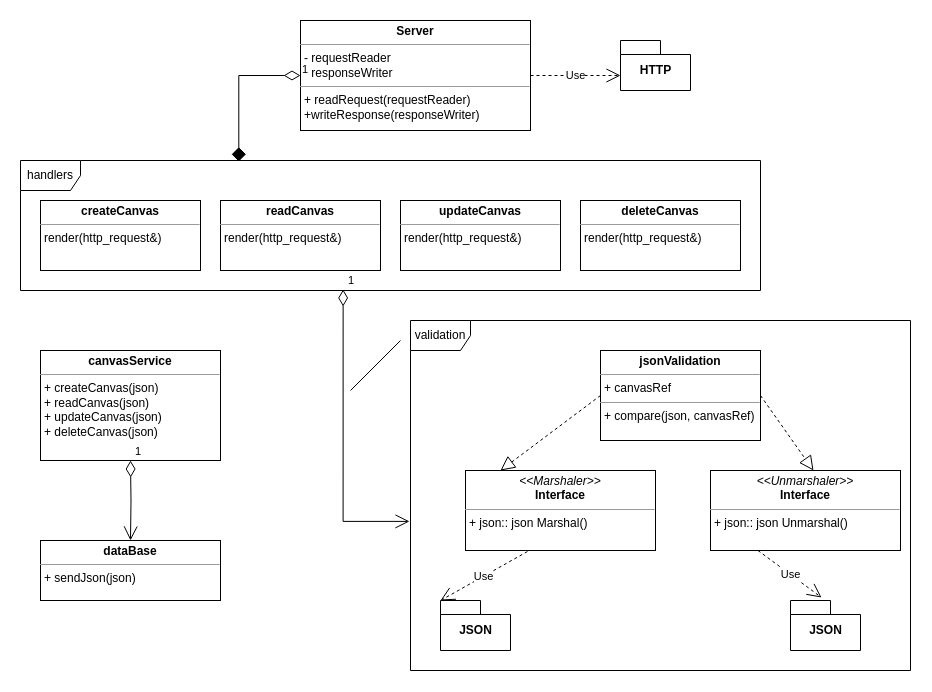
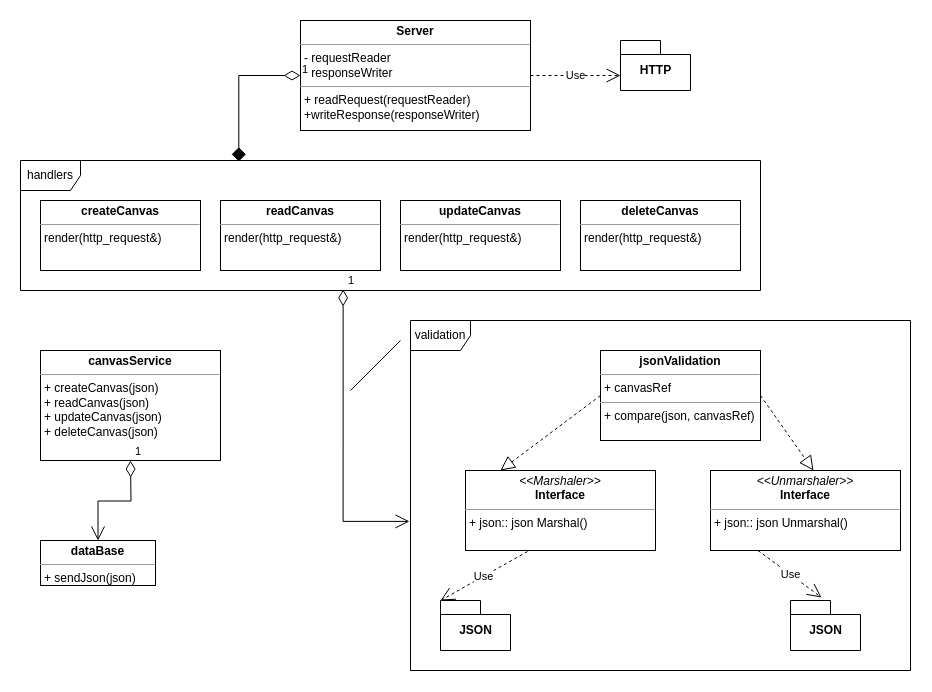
- <mxCell id="15" value="&lt;p style=&quot;margin: 0px ; margin-top: 4px ; text-align: center&quot;&gt;&lt;b&gt;dataBase&lt;/b&gt;&lt;/p&gt;&lt;hr size=&quot;1&quot;&gt;&lt;p style=&quot;margin: 0px ; margin-left: 4px&quot;&gt;+ sendJson(json)&lt;/p&gt;" style="verticalAlign=top;align=left;overflow=fill;fontSize=12;fontFamily=Helvetica;html=1;" parent="1" vertex="1"><mxGeometry x="40" y="540" width="180" height="60" as="geometry" /></mxCell>
+ <mxCell id="15" value="&lt;p style=&quot;margin: 0px ; margin-top: 4px ; text-align: center&quot;&gt;&lt;b&gt;dataBase&lt;/b&gt;&lt;/p&gt;&lt;hr size=&quot;1&quot;&gt;&lt;p style=&quot;margin: 0px ; margin-left: 4px&quot;&gt;+ sendJson(json)&lt;/p&gt;" style="verticalAlign=top;align=left;overflow=fill;fontSize=12;fontFamily=Helvetica;html=1;" parent="1" vertex="1"><mxGeometry x="40" y="540" width="115" height="45" as="geometry" /></mxCell>
